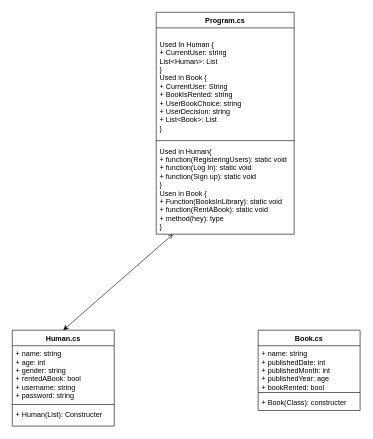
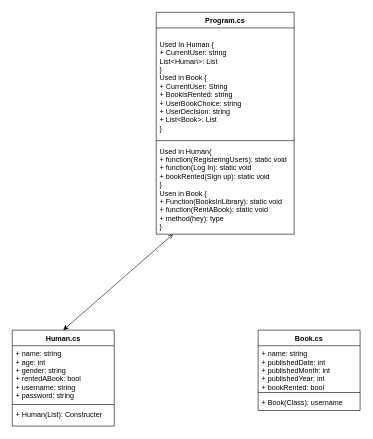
- <mxCell id="5" value="Used in Human{&#10;+ function(RegisteringUsers): static void&#10;+ function(Log In): static void&#10;+ function(Sign up): static void&#10;}&#10;Usen in Book {&#10;+ Function(BooksInLibrary): static void&#10;+ function(RentABook): static void&#10;+ method(hey): type&#10;}" style="text;strokeColor=none;fillColor=none;align=left;verticalAlign=top;spacingLeft=4;spacingRight=4;overflow=hidden;rotatable=0;points=[[0,0.5],[1,0.5]];portConstraint=eastwest;" parent="2" vertex="1"><mxGeometry as="geometry" y="218" height="152" width="230" /></mxCell>
+ <mxCell id="5" value="Used in Human{&#10;+ function(RegisteringUsers): static void&#10;+ function(Log In): static void&#10;+ bookRented(Sign up): static void&#10;}&#10;Usen in Book {&#10;+ Function(BooksInLibrary): static void&#10;+ function(RentABook): static void&#10;+ method(hey): type&#10;}" style="text;strokeColor=none;fillColor=none;align=left;verticalAlign=top;spacingLeft=4;spacingRight=4;overflow=hidden;rotatable=0;points=[[0,0.5],[1,0.5]];portConstraint=eastwest;" parent="2" vertex="1"><mxGeometry as="geometry" y="218" height="152" width="230" /></mxCell>
- <mxCell id="11" value="+ name: string&#10;+ publishedDate: int&#10;+ publishedMonth: int&#10;+ publishedYear: age&#10;+ bookRented: bool" style="text;strokeColor=none;fillColor=none;align=left;verticalAlign=top;spacingLeft=4;spacingRight=4;overflow=hidden;rotatable=0;points=[[0,0.5],[1,0.5]];portConstraint=eastwest;" parent="10" vertex="1"><mxGeometry as="geometry" y="26" height="74" width="170" /></mxCell>
+ <mxCell id="11" value="+ name: string&#10;+ publishedDate: int&#10;+ publishedMonth: int&#10;+ publishedYear: int&#10;+ bookRented: bool" style="text;strokeColor=none;fillColor=none;align=left;verticalAlign=top;spacingLeft=4;spacingRight=4;overflow=hidden;rotatable=0;points=[[0,0.5],[1,0.5]];portConstraint=eastwest;" parent="10" vertex="1"><mxGeometry as="geometry" y="26" height="74" width="170" /></mxCell>
- <mxCell id="13" value="+ Book(Class): constructer" style="text;strokeColor=none;fillColor=none;align=left;verticalAlign=top;spacingLeft=4;spacingRight=4;overflow=hidden;rotatable=0;points=[[0,0.5],[1,0.5]];portConstraint=eastwest;" parent="10" vertex="1"><mxGeometry as="geometry" y="108" height="26" width="170" /></mxCell>
+ <mxCell id="13" value="+ Book(Class): username" style="text;strokeColor=none;fillColor=none;align=left;verticalAlign=top;spacingLeft=4;spacingRight=4;overflow=hidden;rotatable=0;points=[[0,0.5],[1,0.5]];portConstraint=eastwest;" parent="10" vertex="1"><mxGeometry as="geometry" y="108" height="26" width="170" /></mxCell>
